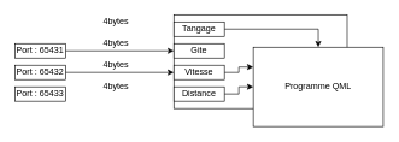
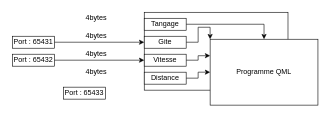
+ <mxCell id="10" style="edgeStyle=orthogonalEdgeStyle;rounded=0;orthogonalLoop=1;jettySize=auto;html=1;exitX=1;exitY=0.5;exitDx=0;exitDy=0;entryX=0;entryY=0;entryDx=0;entryDy=0;" edge="1" parent="1" source="11" target="20"><mxGeometry relative="1" as="geometry" /></mxCell>
- <mxCell id="7" value="Port : 65433" style="rounded=0;whiteSpace=wrap;html=1;" vertex="1" parent="1"><mxGeometry x="20" y="120" width="70" height="20" as="geometry" /></mxCell>
+ <mxCell id="7" value="Port : 65433" style="rounded=0;whiteSpace=wrap;html=1;" vertex="1" parent="1"><mxGeometry x="105" y="145" width="70" height="20" as="geometry" /></mxCell>
